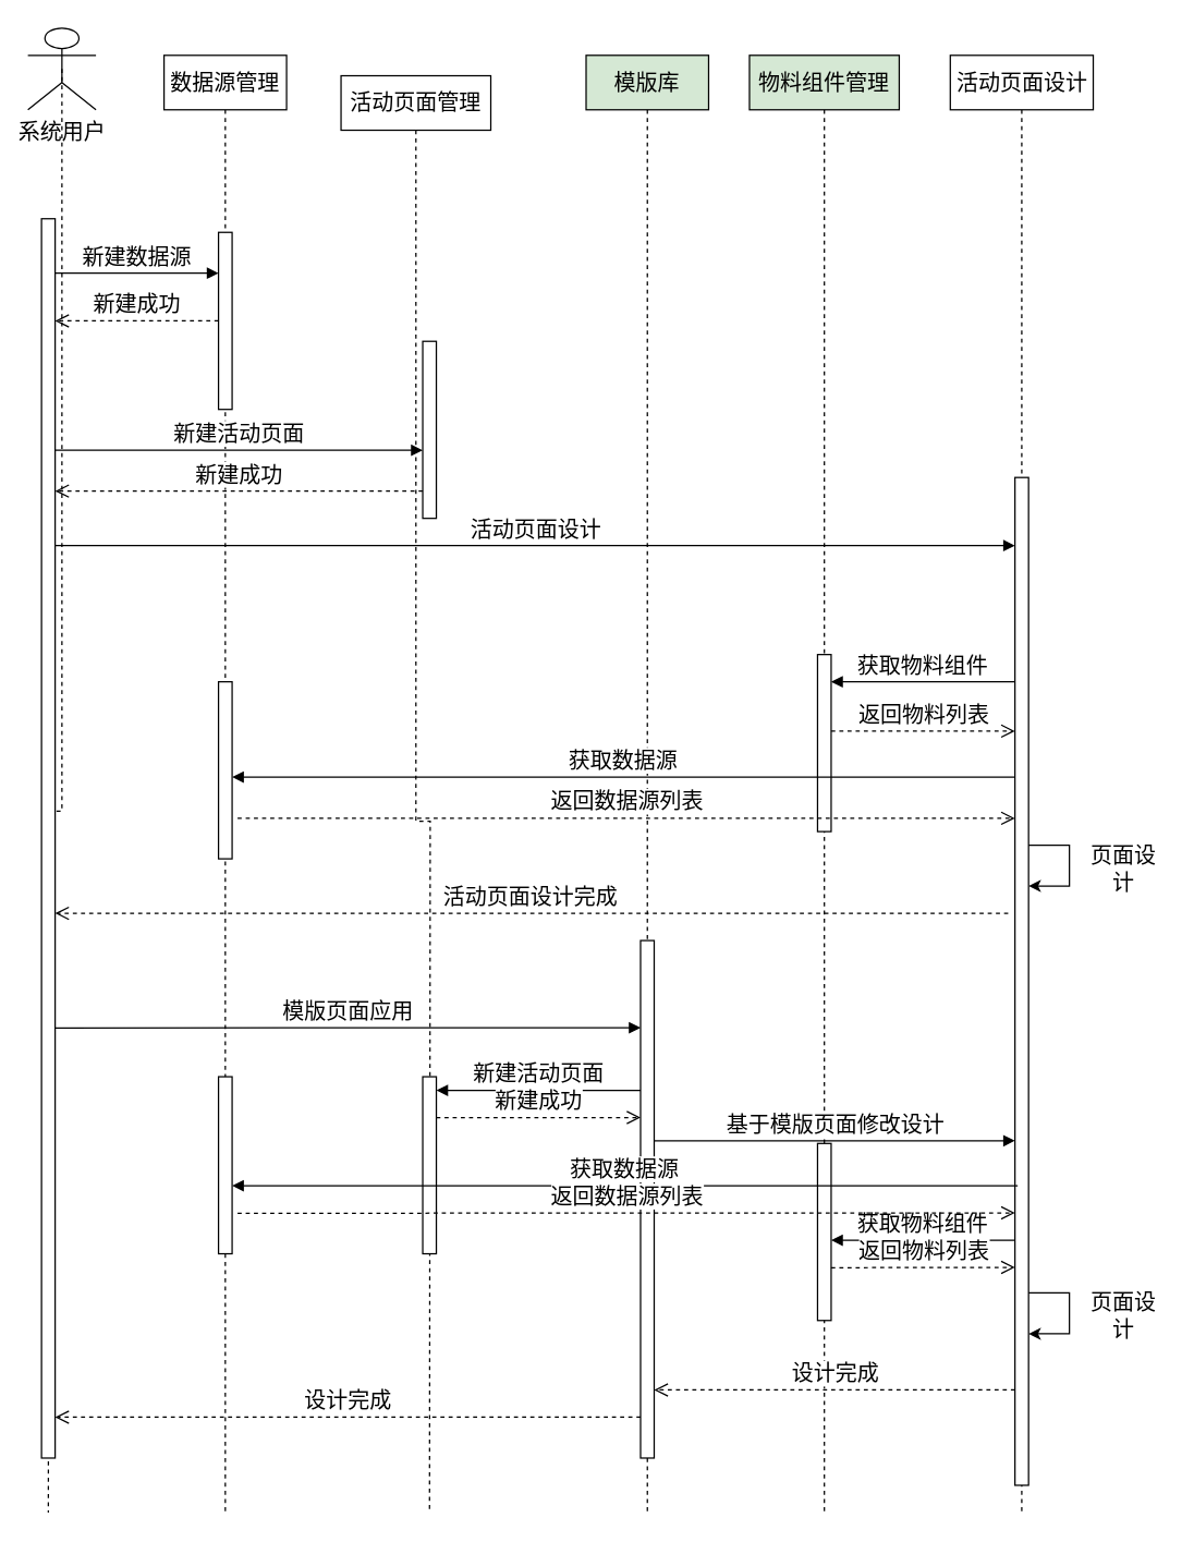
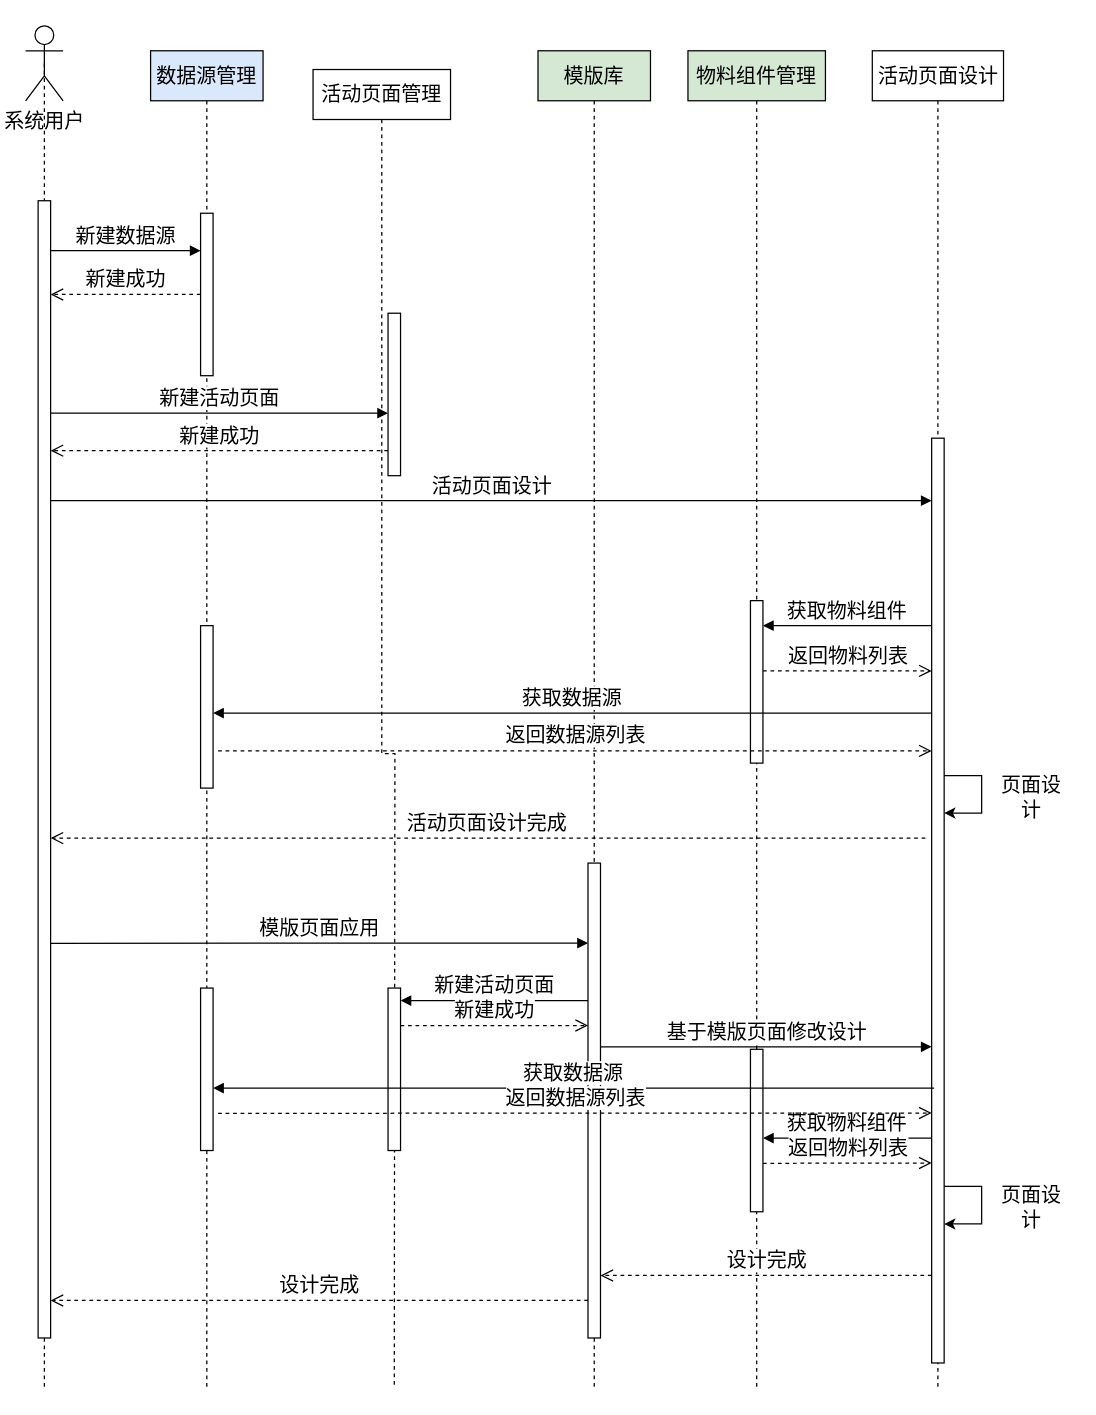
- <mxCell id="3" value="系统用户" style="shape=umlActor;verticalLabelPosition=bottom;verticalAlign=top;html=1;outlineConnect=0;fontSize=16;" vertex="1" parent="1"><mxGeometry x="20" y="20" width="50" height="60" as="geometry" /></mxCell>
+ <mxCell id="3" value="系统用户" style="shape=umlActor;verticalLabelPosition=bottom;verticalAlign=top;html=1;outlineConnect=0;fontSize=16;" vertex="1" parent="1"><mxGeometry x="20" y="20" width="30" height="60" as="geometry" /></mxCell>
- <mxCell id="7" value="数据源管理" style="rounded=0;whiteSpace=wrap;html=1;fontSize=16;" vertex="1" parent="1"><mxGeometry x="120" y="40" width="90" height="40" as="geometry" /></mxCell>
+ <mxCell id="7" value="数据源管理" style="rounded=0;whiteSpace=wrap;html=1;fontSize=16;fillColor=#dae8fc;" vertex="1" parent="1"><mxGeometry x="120" y="40" width="90" height="40" as="geometry" /></mxCell>
